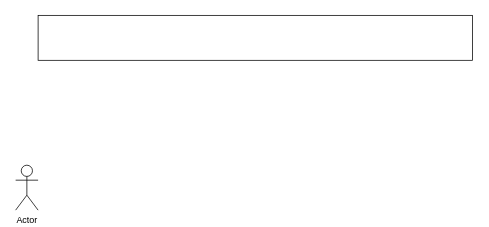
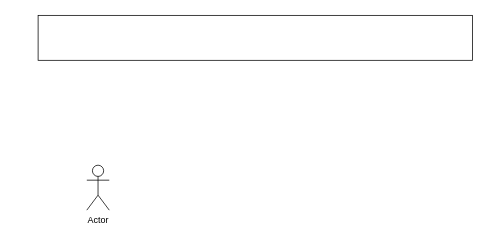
- <mxCell id="2" value="Actor" style="shape=umlActor;verticalLabelPosition=bottom;verticalAlign=top;html=1;outlineConnect=0;" vertex="1" parent="1"><mxGeometry x="20" y="220" width="30" height="60" as="geometry" /></mxCell>
+ <mxCell id="2" value="Actor" style="shape=umlActor;verticalLabelPosition=bottom;verticalAlign=top;html=1;outlineConnect=0;" vertex="1" parent="1"><mxGeometry x="115" y="220" width="30" height="60" as="geometry" /></mxCell>
